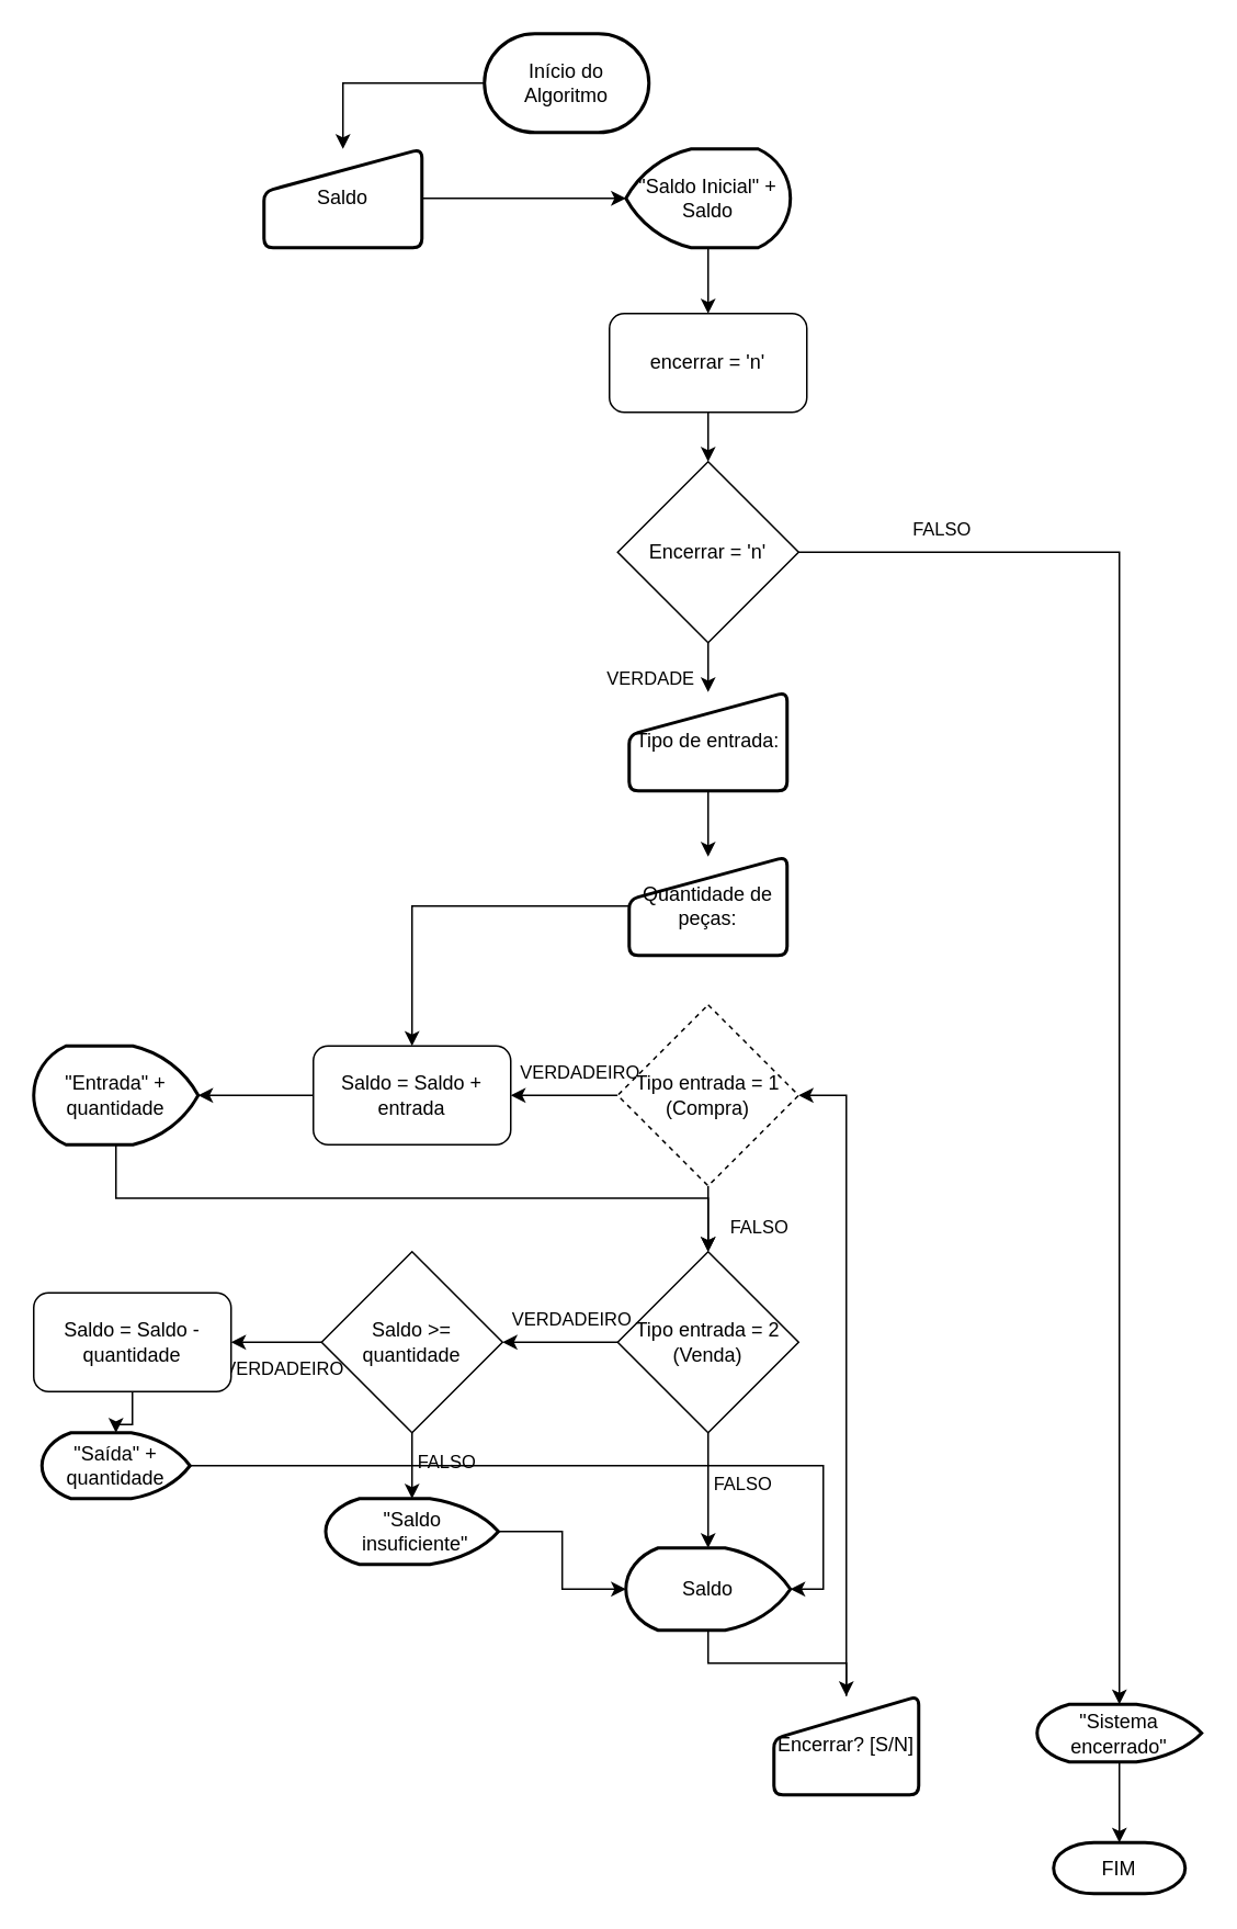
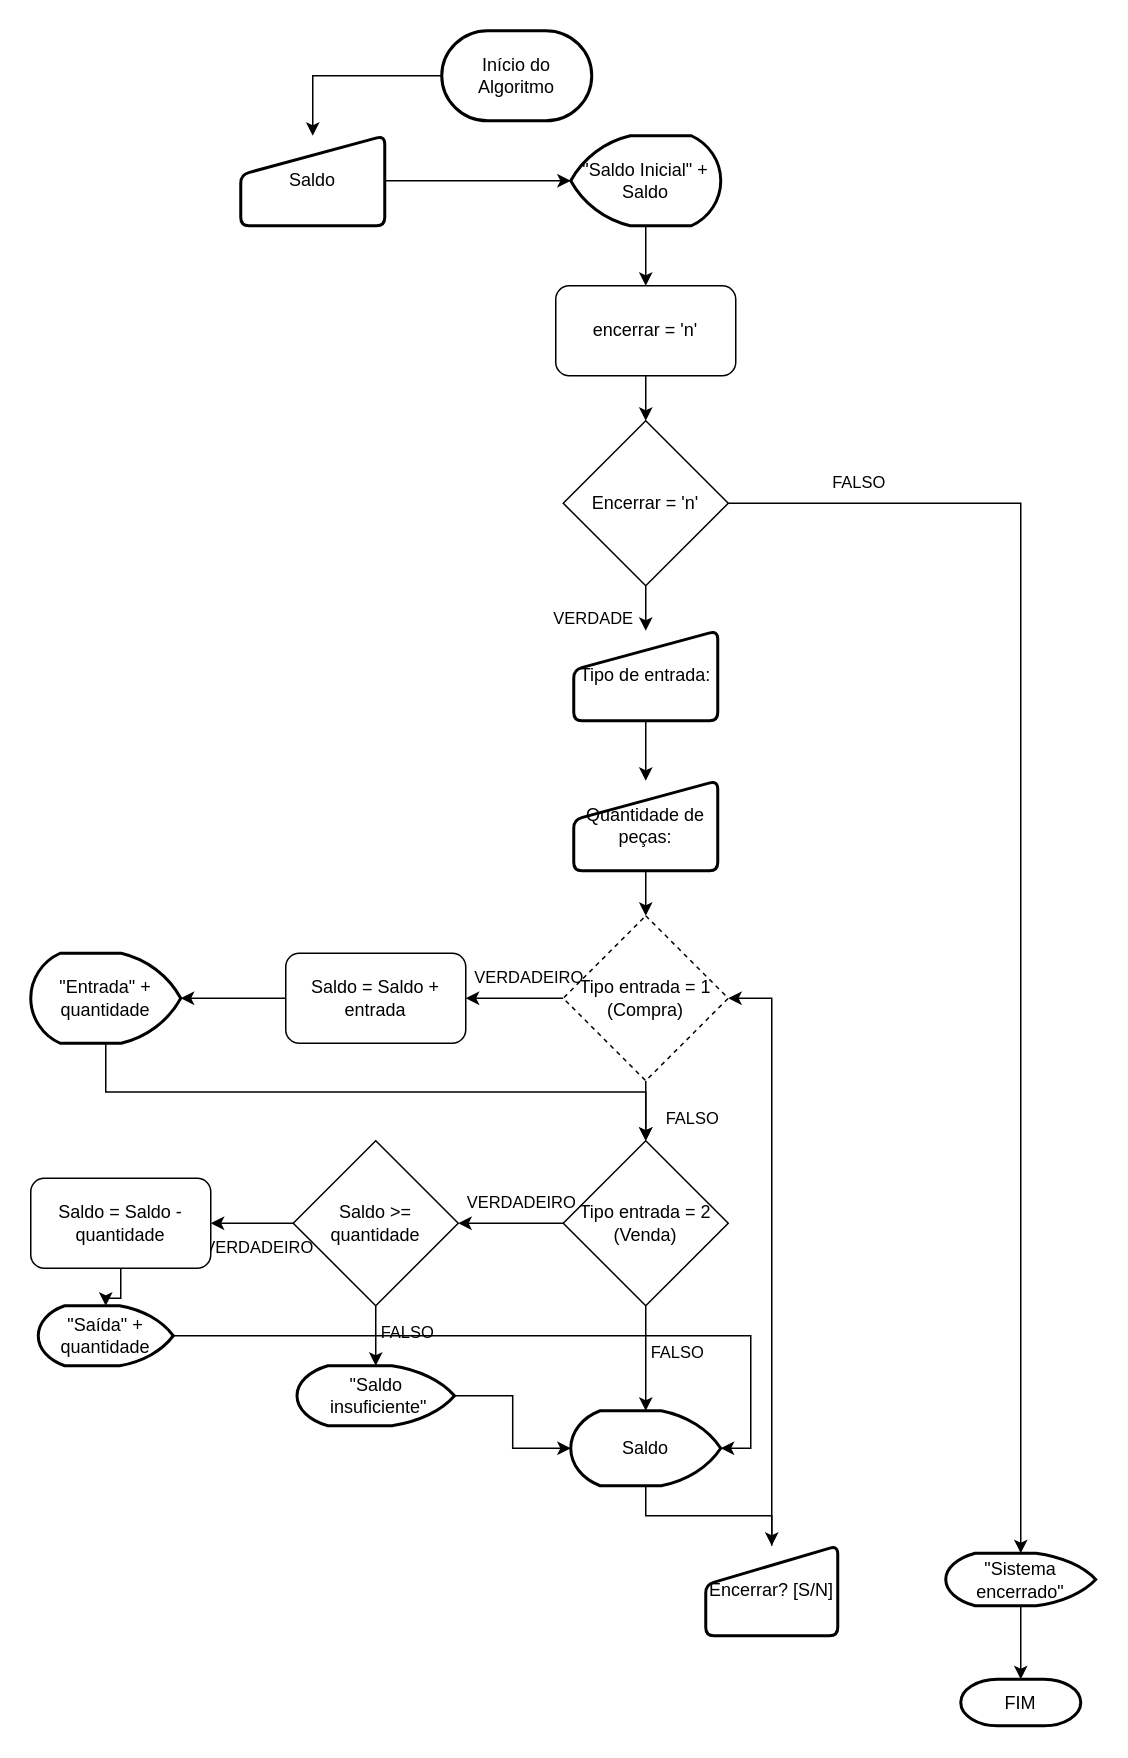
- <mxCell id="17" value="" style="edgeStyle=orthogonalEdgeStyle;rounded=0;orthogonalLoop=1;jettySize=auto;html=1;" edge="1" parent="1" source="18" target="25"><mxGeometry relative="1" as="geometry" /></mxCell>
+ <mxCell id="17" value="" style="edgeStyle=orthogonalEdgeStyle;rounded=0;orthogonalLoop=1;jettySize=auto;html=1;" edge="1" parent="1" source="18" target="23"><mxGeometry relative="1" as="geometry" /></mxCell>
